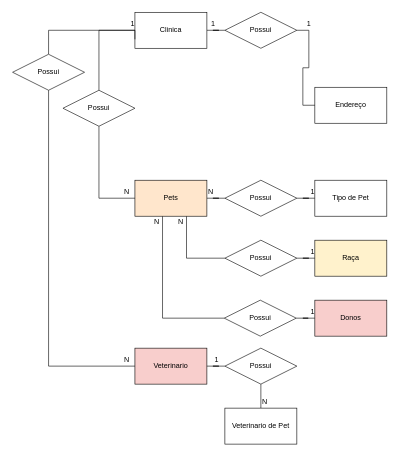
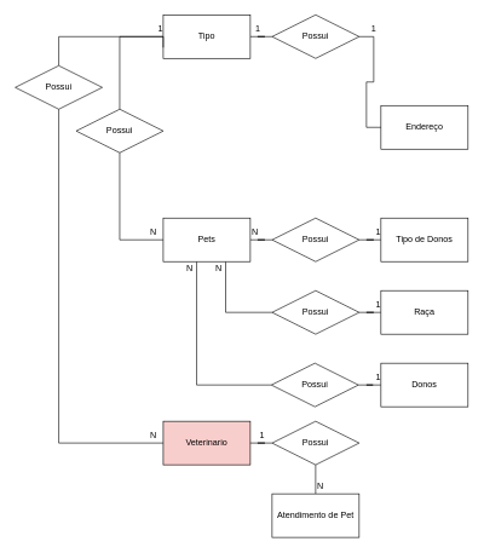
- <mxCell id="3" value="Clinica" style="rounded=0;whiteSpace=wrap;html=1;" vertex="1" parent="1"><mxGeometry x="224" y="20" width="120" height="60" as="geometry" /></mxCell>
+ <mxCell id="3" value="Tipo" style="rounded=0;whiteSpace=wrap;html=1;" vertex="1" parent="1"><mxGeometry x="224" y="20" width="120" height="60" as="geometry" /></mxCell>
- <mxCell id="8" value="Pets" style="rounded=0;whiteSpace=wrap;html=1;fillColor=#ffe6cc;" vertex="1" parent="1"><mxGeometry x="224" y="300" width="120" height="60" as="geometry" /></mxCell>
+ <mxCell id="8" value="Pets" style="rounded=0;whiteSpace=wrap;html=1;" vertex="1" parent="1"><mxGeometry x="224" y="300" width="120" height="60" as="geometry" /></mxCell>
- <mxCell id="10" value="Tipo de Pet" style="rounded=0;whiteSpace=wrap;html=1;" vertex="1" parent="1"><mxGeometry x="524" y="300" width="120" height="60" as="geometry" /></mxCell>
+ <mxCell id="10" value="Tipo de Donos" style="rounded=0;whiteSpace=wrap;html=1;" vertex="1" parent="1"><mxGeometry x="524" y="300" width="120" height="60" as="geometry" /></mxCell>
- <mxCell id="12" value="Raça" style="rounded=0;whiteSpace=wrap;html=1;fillColor=#fff2cc;" vertex="1" parent="1"><mxGeometry x="524" y="400" width="120" height="60" as="geometry" /></mxCell>
+ <mxCell id="12" value="Raça" style="rounded=0;whiteSpace=wrap;html=1;" vertex="1" parent="1"><mxGeometry x="524" y="400" width="120" height="60" as="geometry" /></mxCell>
- <mxCell id="14" value="Donos" style="rounded=0;whiteSpace=wrap;html=1;fillColor=#f8cecc;" vertex="1" parent="1"><mxGeometry x="524" y="500" width="120" height="60" as="geometry" /></mxCell>
+ <mxCell id="14" value="Donos" style="rounded=0;whiteSpace=wrap;html=1;" vertex="1" parent="1"><mxGeometry x="524" y="500" width="120" height="60" as="geometry" /></mxCell>
- <mxCell id="41" value="Veterinario de Pet" style="rounded=0;whiteSpace=wrap;html=1;" vertex="1" parent="1"><mxGeometry x="374" y="680" width="120" height="60" as="geometry" /></mxCell>
+ <mxCell id="41" value="Atendimento de Pet" style="rounded=0;whiteSpace=wrap;html=1;" vertex="1" parent="1"><mxGeometry x="374" y="680" width="120" height="60" as="geometry" /></mxCell>
